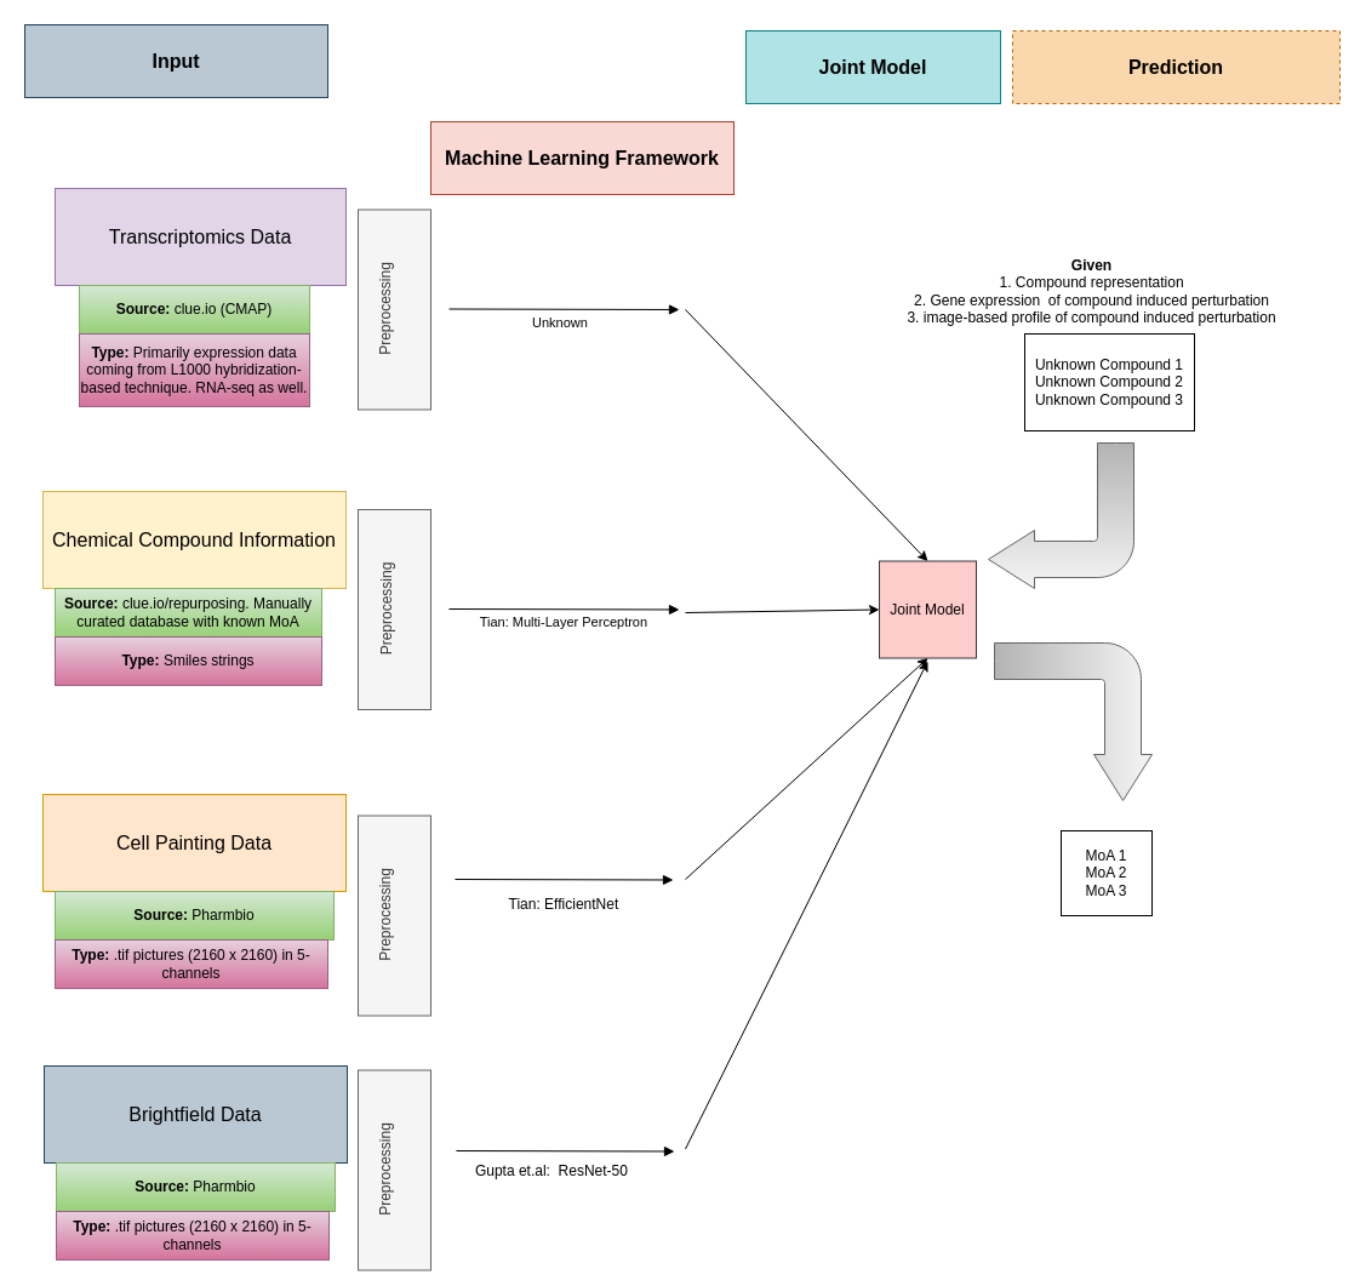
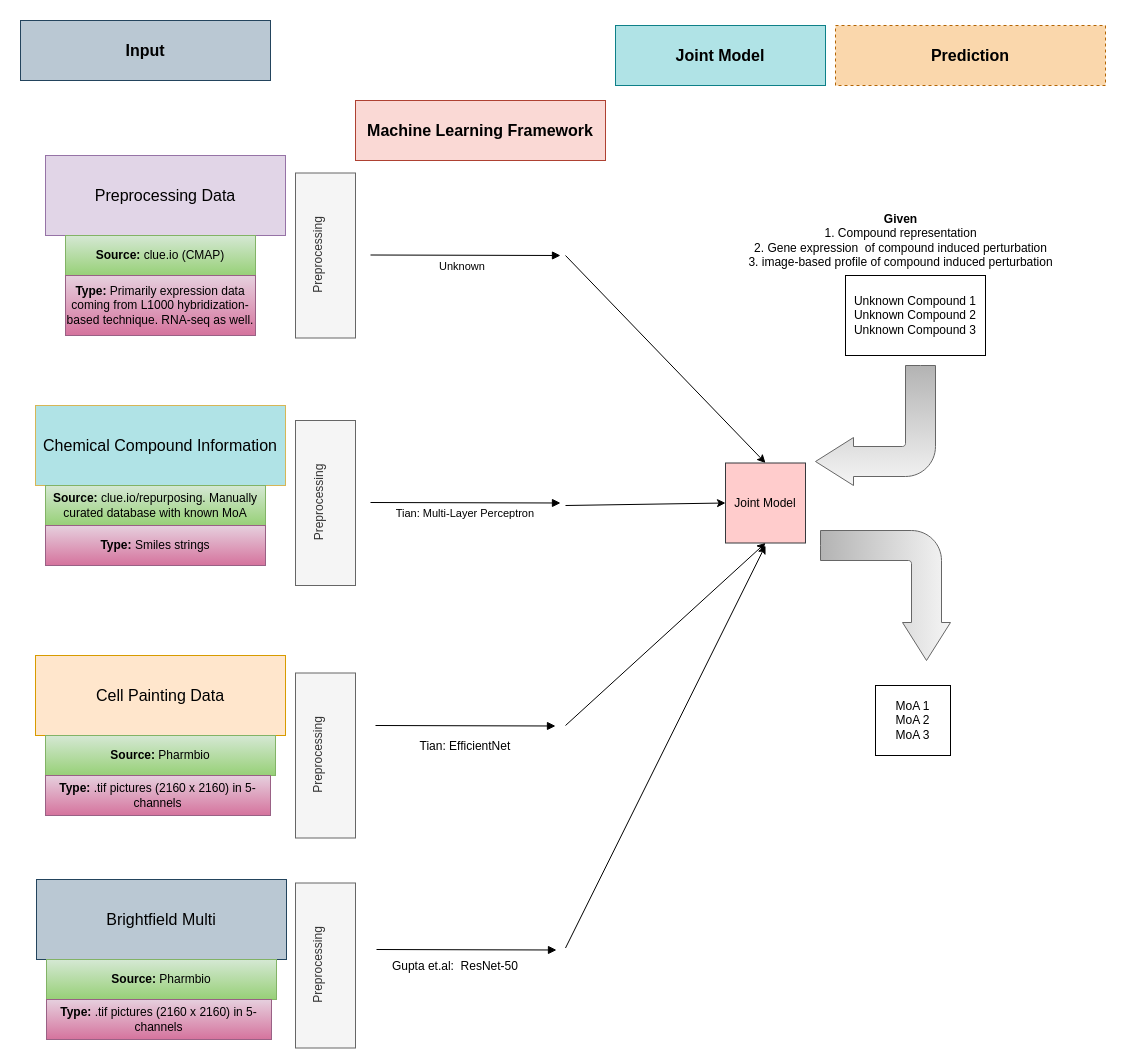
- <mxCell id="3" value="&lt;font style=&quot;font-size: 16px;&quot;&gt;Transcriptomics Data&lt;/font&gt;" style="rounded=0;whiteSpace=wrap;html=1;fillColor=#e1d5e7;strokeColor=#9673a6;" parent="1" vertex="1"><mxGeometry x="45" y="155" width="240" height="80" as="geometry" /></mxCell>
+ <mxCell id="3" value="&lt;font style=&quot;font-size: 16px;&quot;&gt;Preprocessing Data&lt;/font&gt;" style="rounded=0;whiteSpace=wrap;html=1;fillColor=#e1d5e7;strokeColor=#9673a6;" parent="1" vertex="1"><mxGeometry x="45" y="155" width="240" height="80" as="geometry" /></mxCell>
- <mxCell id="4" value="&lt;font style=&quot;font-size: 16px;&quot;&gt;Chemical Compound Information&lt;/font&gt;" style="rounded=0;whiteSpace=wrap;html=1;fillColor=#fff2cc;strokeColor=#d6b656;" parent="1" vertex="1"><mxGeometry x="35" y="405" width="250" height="80" as="geometry" /></mxCell>
+ <mxCell id="4" value="&lt;font style=&quot;font-size: 16px;&quot;&gt;Chemical Compound Information&lt;/font&gt;" style="rounded=0;whiteSpace=wrap;html=1;fillColor=#b0e3e6;strokeColor=#d6b656;" parent="1" vertex="1"><mxGeometry x="35" y="405" width="250" height="80" as="geometry" /></mxCell>
- <mxCell id="30" value="&lt;font style=&quot;font-size: 16px;&quot;&gt;Brightfield Data&lt;/font&gt;" style="rounded=0;whiteSpace=wrap;html=1;fillColor=#bac8d3;strokeColor=#23445d;" vertex="1" parent="1"><mxGeometry x="36" y="879" width="250" height="80" as="geometry" /></mxCell>
+ <mxCell id="30" value="&lt;font style=&quot;font-size: 16px;&quot;&gt;Brightfield Multi&lt;/font&gt;" style="rounded=0;whiteSpace=wrap;html=1;fillColor=#bac8d3;strokeColor=#23445d;" vertex="1" parent="1"><mxGeometry x="36" y="879" width="250" height="80" as="geometry" /></mxCell>
